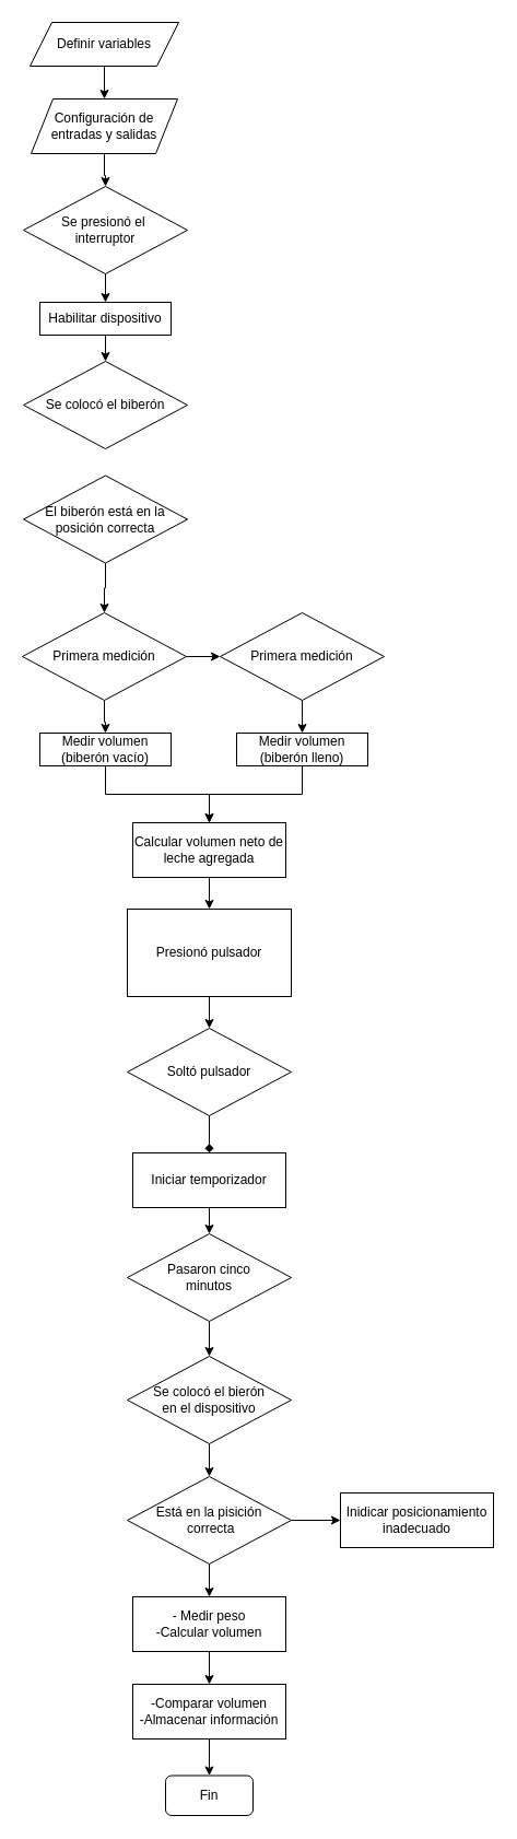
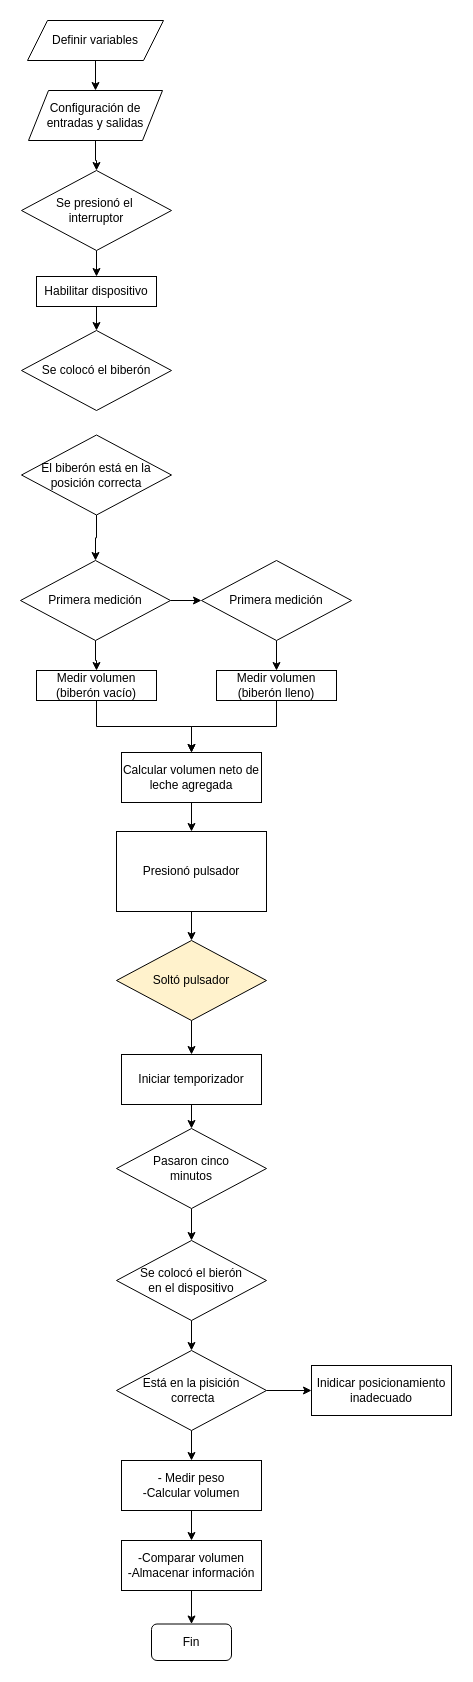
- <mxCell id="28" value="Soltó pulsador" style="rhombus;whiteSpace=wrap;html=1;" vertex="1" parent="1"><mxGeometry x="116" y="940" width="150" height="80" as="geometry" /></mxCell>
+ <mxCell id="28" value="Soltó pulsador" style="rhombus;whiteSpace=wrap;html=1;fillColor=#fff2cc;" vertex="1" parent="1"><mxGeometry x="116" y="940" width="150" height="80" as="geometry" /></mxCell>
- <mxCell id="27" value="" style="edgeStyle=orthogonalEdgeStyle;rounded=0;orthogonalLoop=1;jettySize=auto;html=1;endArrow=diamond;" edge="1" parent="1" source="28" target="30"><mxGeometry relative="1" as="geometry" /></mxCell>
+ <mxCell id="27" value="" style="edgeStyle=orthogonalEdgeStyle;rounded=0;orthogonalLoop=1;jettySize=auto;html=1;" edge="1" parent="1" source="28" target="30"><mxGeometry relative="1" as="geometry" /></mxCell>
